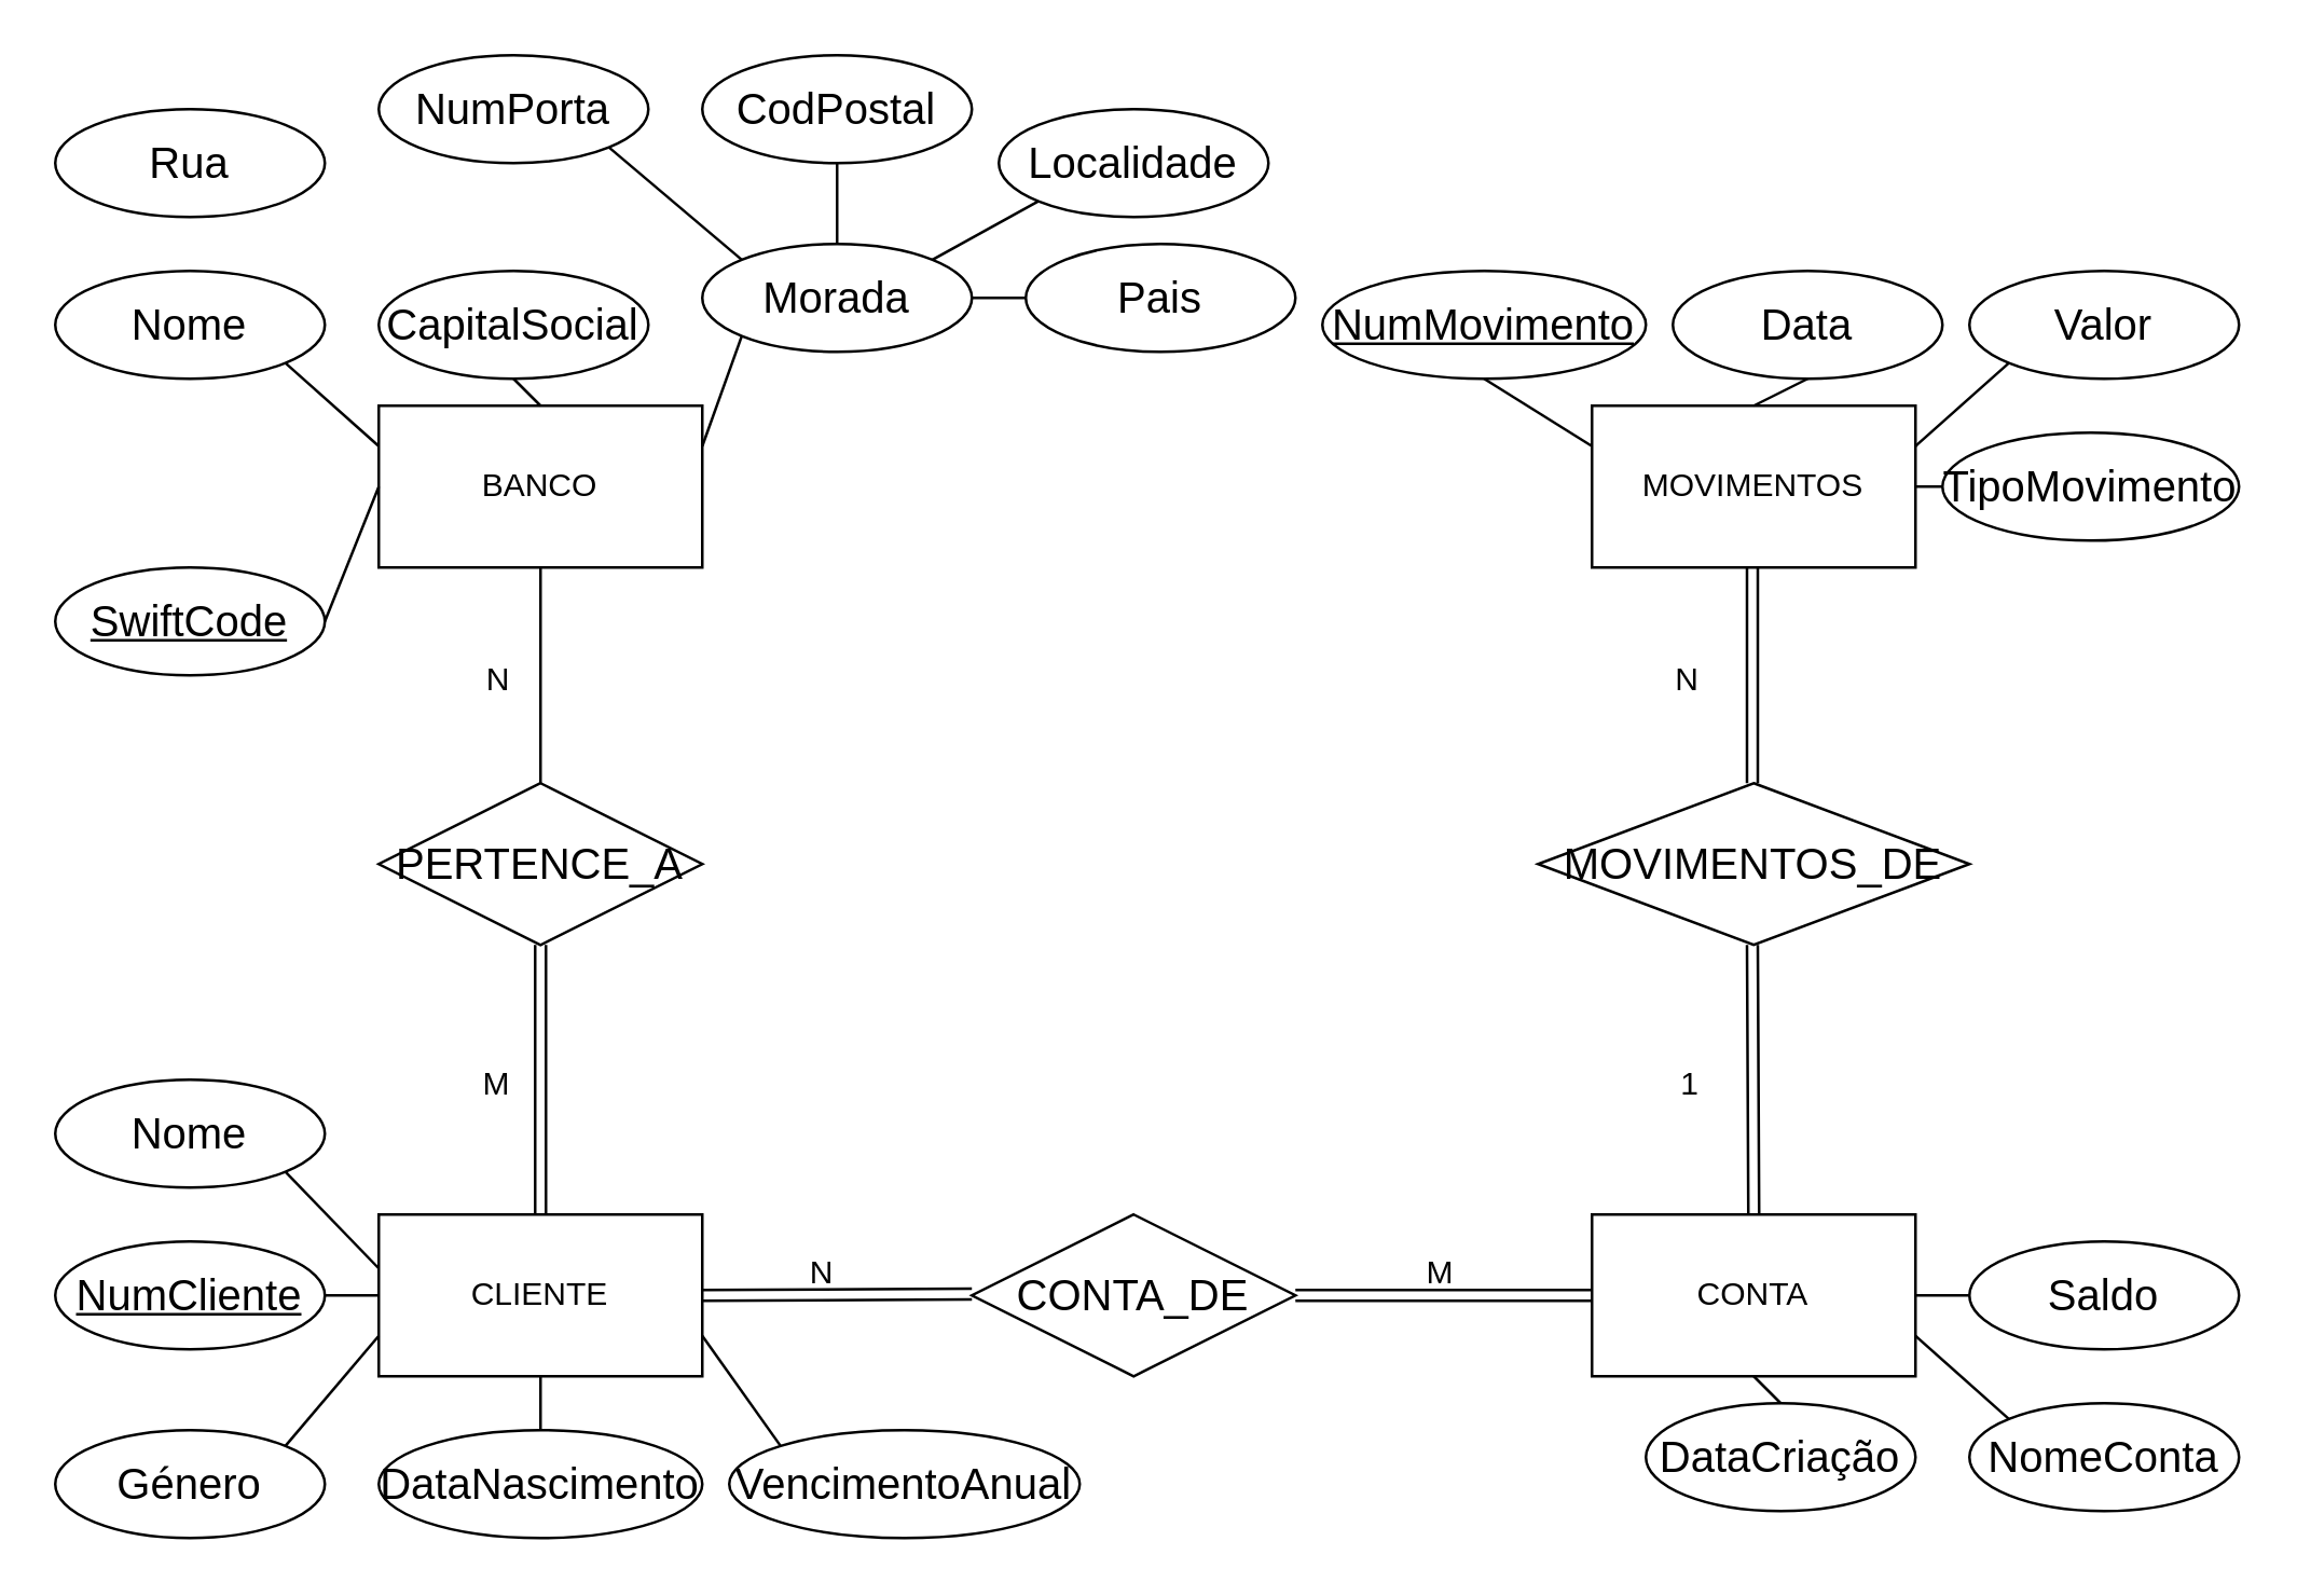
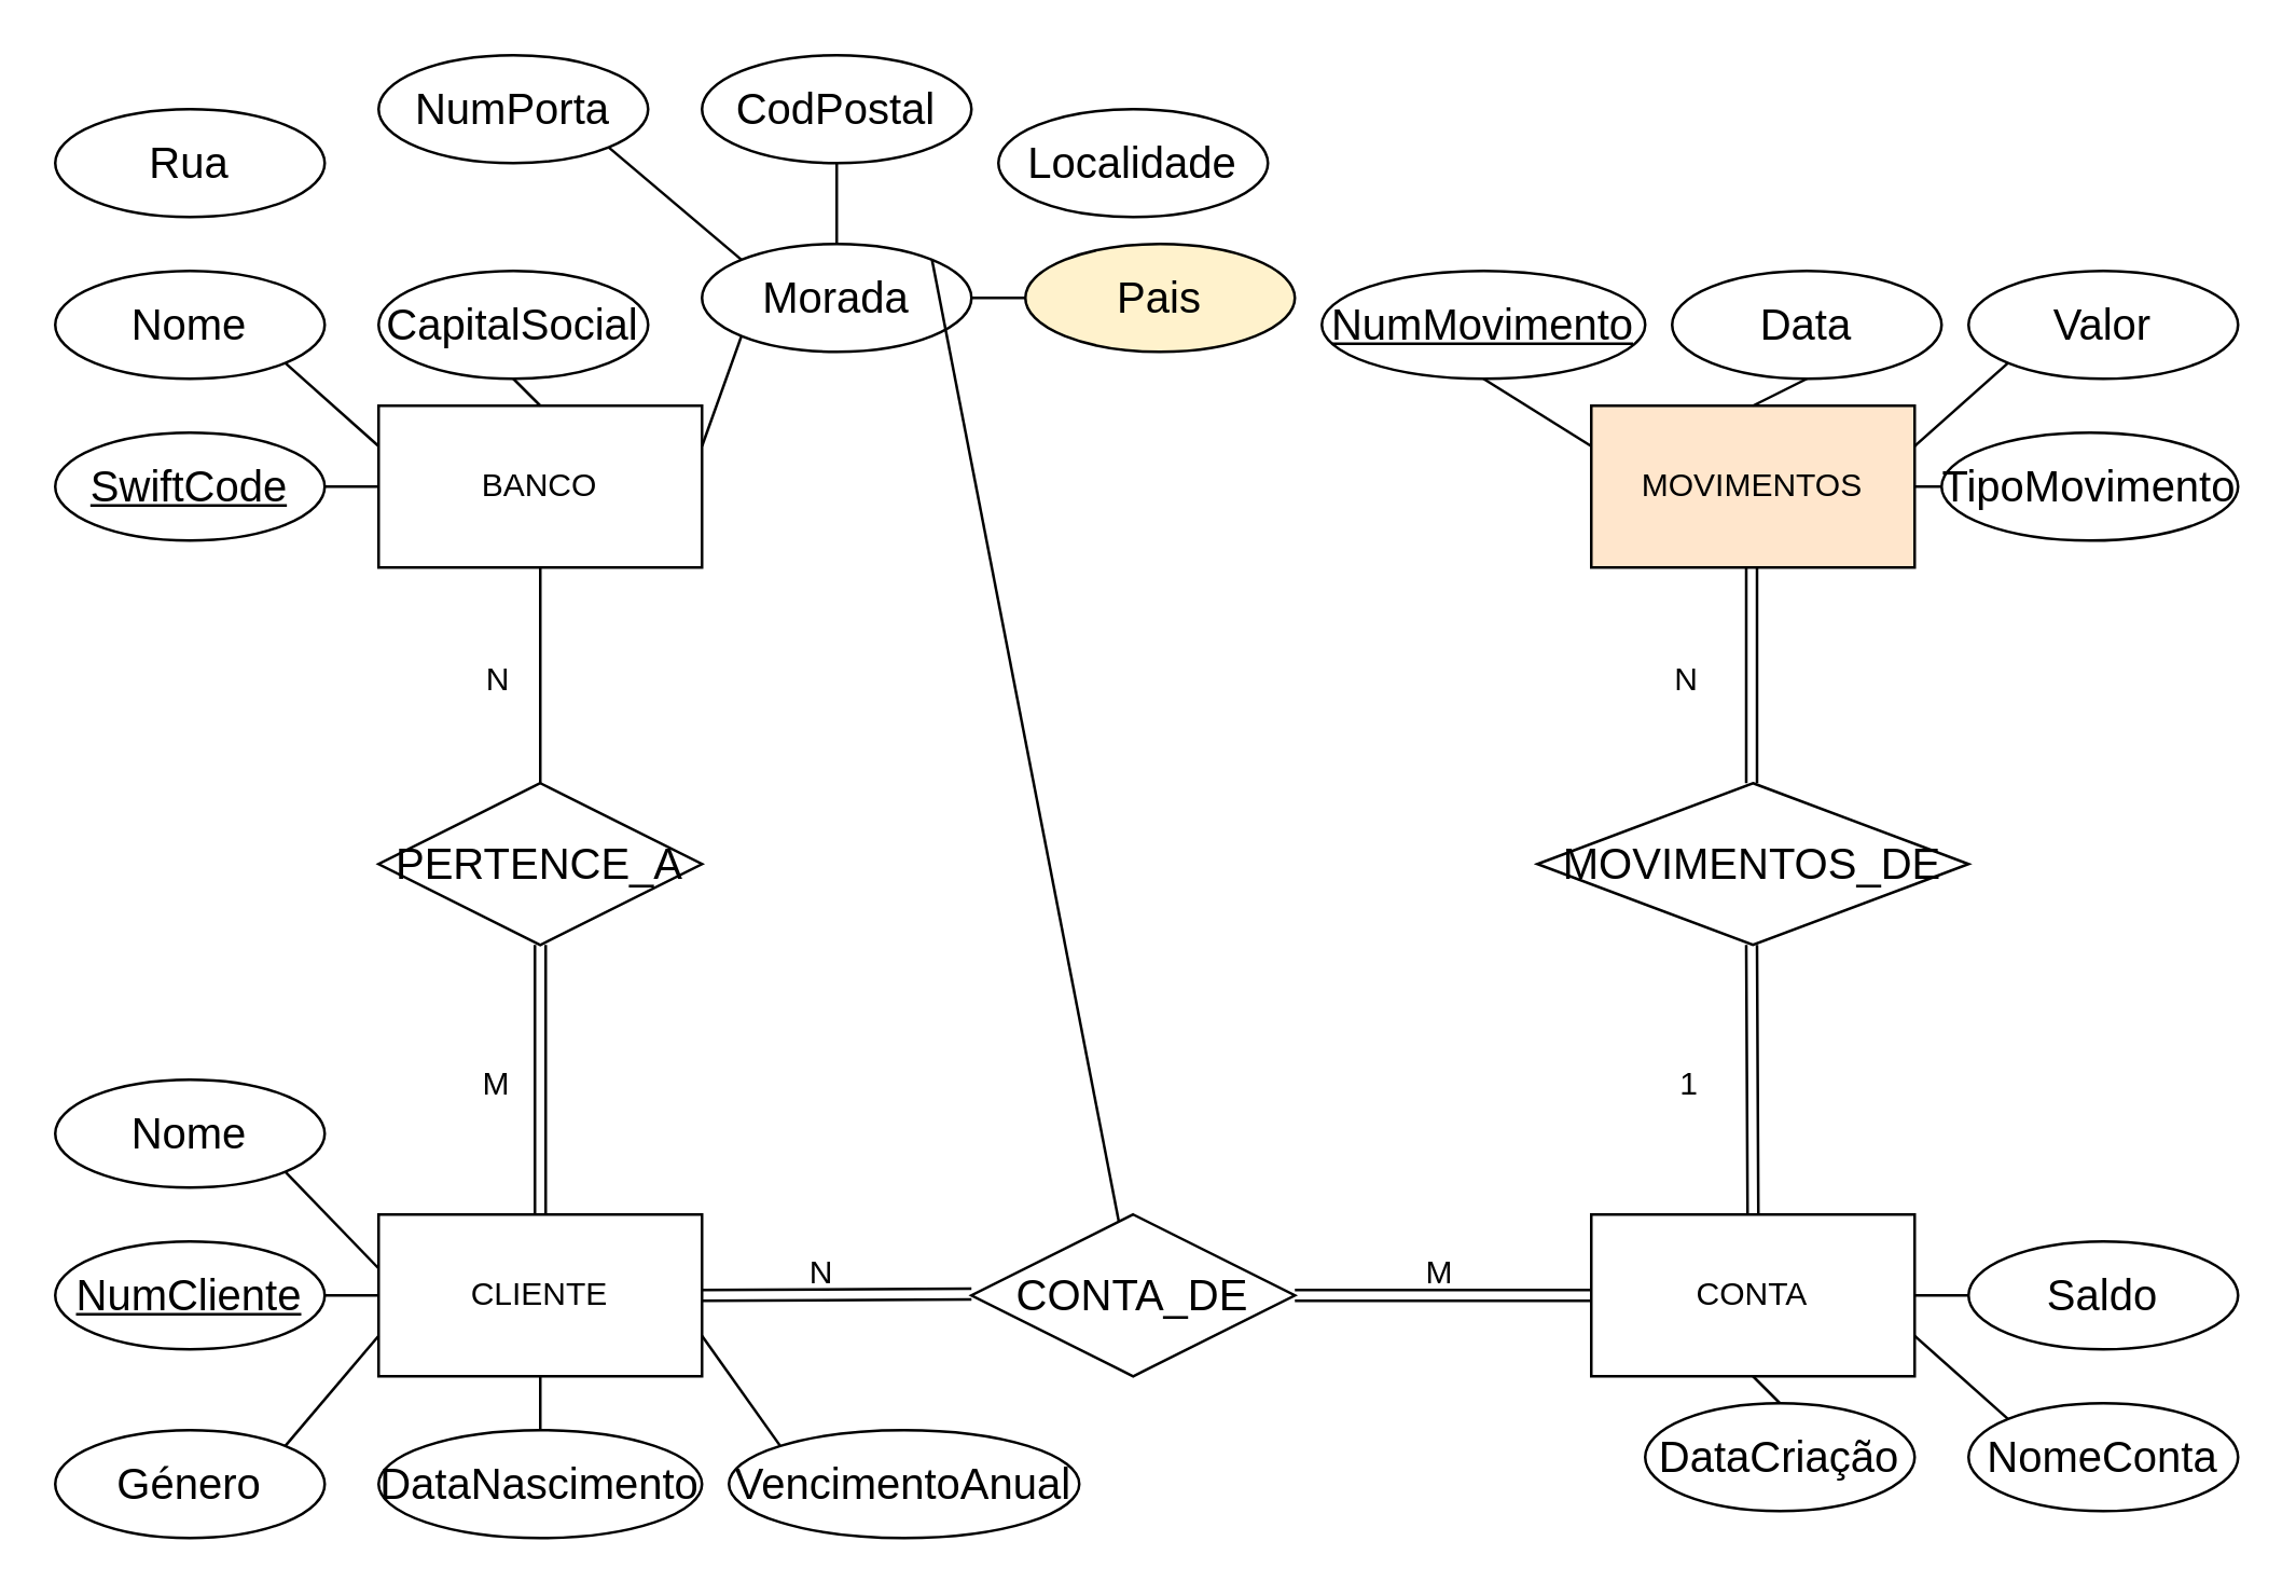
- <mxCell id="19" value="" style="endArrow=none;html=1;rounded=0;entryX=0;entryY=1;entryDx=0;entryDy=0;exitX=1;exitY=0;exitDx=0;exitDy=0;" parent="1" source="9" target="10" edge="1"><mxGeometry width="50" height="50" relative="1" as="geometry"><mxPoint x="350" y="110" as="sourcePoint" /><mxPoint x="400" y="60" as="targetPoint" /></mxGeometry></mxCell>
+ <mxCell id="19" value="" style="endArrow=none;html=1;rounded=0;exitX=1;exitY=0;exitDx=0;exitDy=0;" parent="1" source="9" target="52" edge="1"><mxGeometry width="50" height="50" relative="1" as="geometry"><mxPoint x="350" y="110" as="sourcePoint" /><mxPoint x="400" y="60" as="targetPoint" /></mxGeometry></mxCell>
- <mxCell id="14" value="&lt;span id=&quot;docs-internal-guid-ee7bb442-7fff-5a5d-af50-5ff614445247&quot;&gt;&lt;span style=&quot;font-size: 12pt; font-family: Calibri, sans-serif; background-color: transparent; font-variant-numeric: normal; font-variant-east-asian: normal; font-variant-alternates: normal; font-variant-position: normal; font-variant-emoji: normal; vertical-align: baseline; white-space-collapse: preserve;&quot;&gt;Pais&lt;/span&gt;&lt;/span&gt;" style="ellipse;whiteSpace=wrap;html=1;align=center;" parent="1" vertex="1"><mxGeometry x="380" y="90" width="100" height="40" as="geometry" /></mxCell>
+ <mxCell id="14" value="&lt;span id=&quot;docs-internal-guid-ee7bb442-7fff-5a5d-af50-5ff614445247&quot;&gt;&lt;span style=&quot;font-size: 12pt; font-family: Calibri, sans-serif; background-color: transparent; font-variant-numeric: normal; font-variant-east-asian: normal; font-variant-alternates: normal; font-variant-position: normal; font-variant-emoji: normal; vertical-align: baseline; white-space-collapse: preserve;&quot;&gt;Pais&lt;/span&gt;&lt;/span&gt;" style="ellipse;whiteSpace=wrap;html=1;align=center;fillColor=#fff2cc;" parent="1" vertex="1"><mxGeometry x="380" y="90" width="100" height="40" as="geometry" /></mxCell>
- <mxCell id="5" value="MOVIMENTOS" style="rounded=0;whiteSpace=wrap;html=1;" parent="1" vertex="1"><mxGeometry x="590" y="150" width="120" height="60" as="geometry" /></mxCell>
+ <mxCell id="5" value="MOVIMENTOS" style="rounded=0;whiteSpace=wrap;html=1;fillColor=#ffe6cc;" parent="1" vertex="1"><mxGeometry x="590" y="150" width="120" height="60" as="geometry" /></mxCell>
- <mxCell id="3" value="&lt;span id=&quot;docs-internal-guid-bda0b091-7fff-d62a-ec73-e2584bac3b69&quot;&gt;&lt;span style=&quot;font-size: 12pt; font-family: Calibri, sans-serif; background-color: transparent; font-variant-numeric: normal; font-variant-east-asian: normal; font-variant-alternates: normal; font-variant-position: normal; font-variant-emoji: normal; text-decoration-line: underline; text-decoration-skip-ink: none; vertical-align: baseline; white-space-collapse: preserve;&quot;&gt;SwiftCode&lt;/span&gt;&lt;/span&gt;" style="ellipse;whiteSpace=wrap;html=1;align=center;" parent="1" vertex="1"><mxGeometry x="20" y="210" width="100" height="40" as="geometry" /></mxCell>
+ <mxCell id="3" value="&lt;span id=&quot;docs-internal-guid-bda0b091-7fff-d62a-ec73-e2584bac3b69&quot;&gt;&lt;span style=&quot;font-size: 12pt; font-family: Calibri, sans-serif; background-color: transparent; font-variant-numeric: normal; font-variant-east-asian: normal; font-variant-alternates: normal; font-variant-position: normal; font-variant-emoji: normal; text-decoration-line: underline; text-decoration-skip-ink: none; vertical-align: baseline; white-space-collapse: preserve;&quot;&gt;SwiftCode&lt;/span&gt;&lt;/span&gt;" style="ellipse;whiteSpace=wrap;html=1;align=center;" parent="1" vertex="1"><mxGeometry x="20" y="160" width="100" height="40" as="geometry" /></mxCell>
